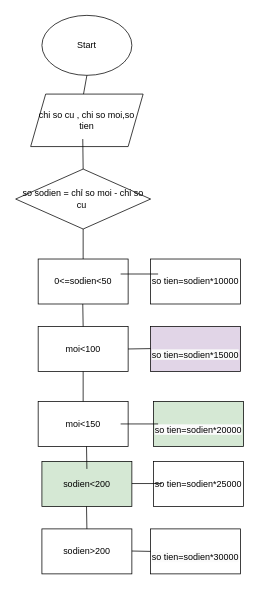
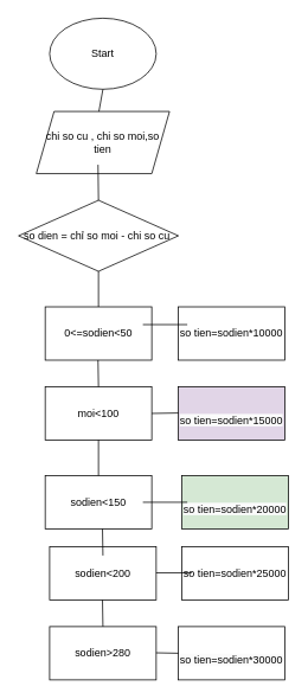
- <mxCell id="6" value="so sodien = chỉ so moi - chi so cu&amp;nbsp;" style="rhombus;whiteSpace=wrap;html=1;" vertex="1" parent="1"><mxGeometry x="20" y="225" width="180" height="80" as="geometry" /></mxCell>
+ <mxCell id="6" value="so dien = chỉ so moi - chi so cu&amp;nbsp;" style="rhombus;whiteSpace=wrap;html=1;" vertex="1" parent="1"><mxGeometry x="20" y="225" width="180" height="80" as="geometry" /></mxCell>
- <mxCell id="11" value="moi&amp;lt;150" style="rounded=0;whiteSpace=wrap;html=1;" vertex="1" parent="1"><mxGeometry x="50" y="535" width="120" height="60" as="geometry" /></mxCell>
+ <mxCell id="11" value="sodien&amp;lt;150" style="rounded=0;whiteSpace=wrap;html=1;" vertex="1" parent="1"><mxGeometry x="50" y="535" width="120" height="60" as="geometry" /></mxCell>
- <mxCell id="13" value="sodien&amp;lt;200" style="rounded=0;whiteSpace=wrap;html=1;fillColor=#d5e8d4;" vertex="1" parent="1"><mxGeometry x="55" y="615" width="120" height="60" as="geometry" /></mxCell>
+ <mxCell id="13" value="sodien&amp;lt;200" style="rounded=0;whiteSpace=wrap;html=1;" vertex="1" parent="1"><mxGeometry x="55" y="615" width="120" height="60" as="geometry" /></mxCell>
- <mxCell id="15" value="sodien&amp;gt;200" style="rounded=0;whiteSpace=wrap;html=1;" vertex="1" parent="1"><mxGeometry x="55" y="705" width="120" height="60" as="geometry" /></mxCell>
+ <mxCell id="15" value="sodien&amp;gt;280" style="rounded=0;whiteSpace=wrap;html=1;" vertex="1" parent="1"><mxGeometry x="55" y="705" width="120" height="60" as="geometry" /></mxCell>
